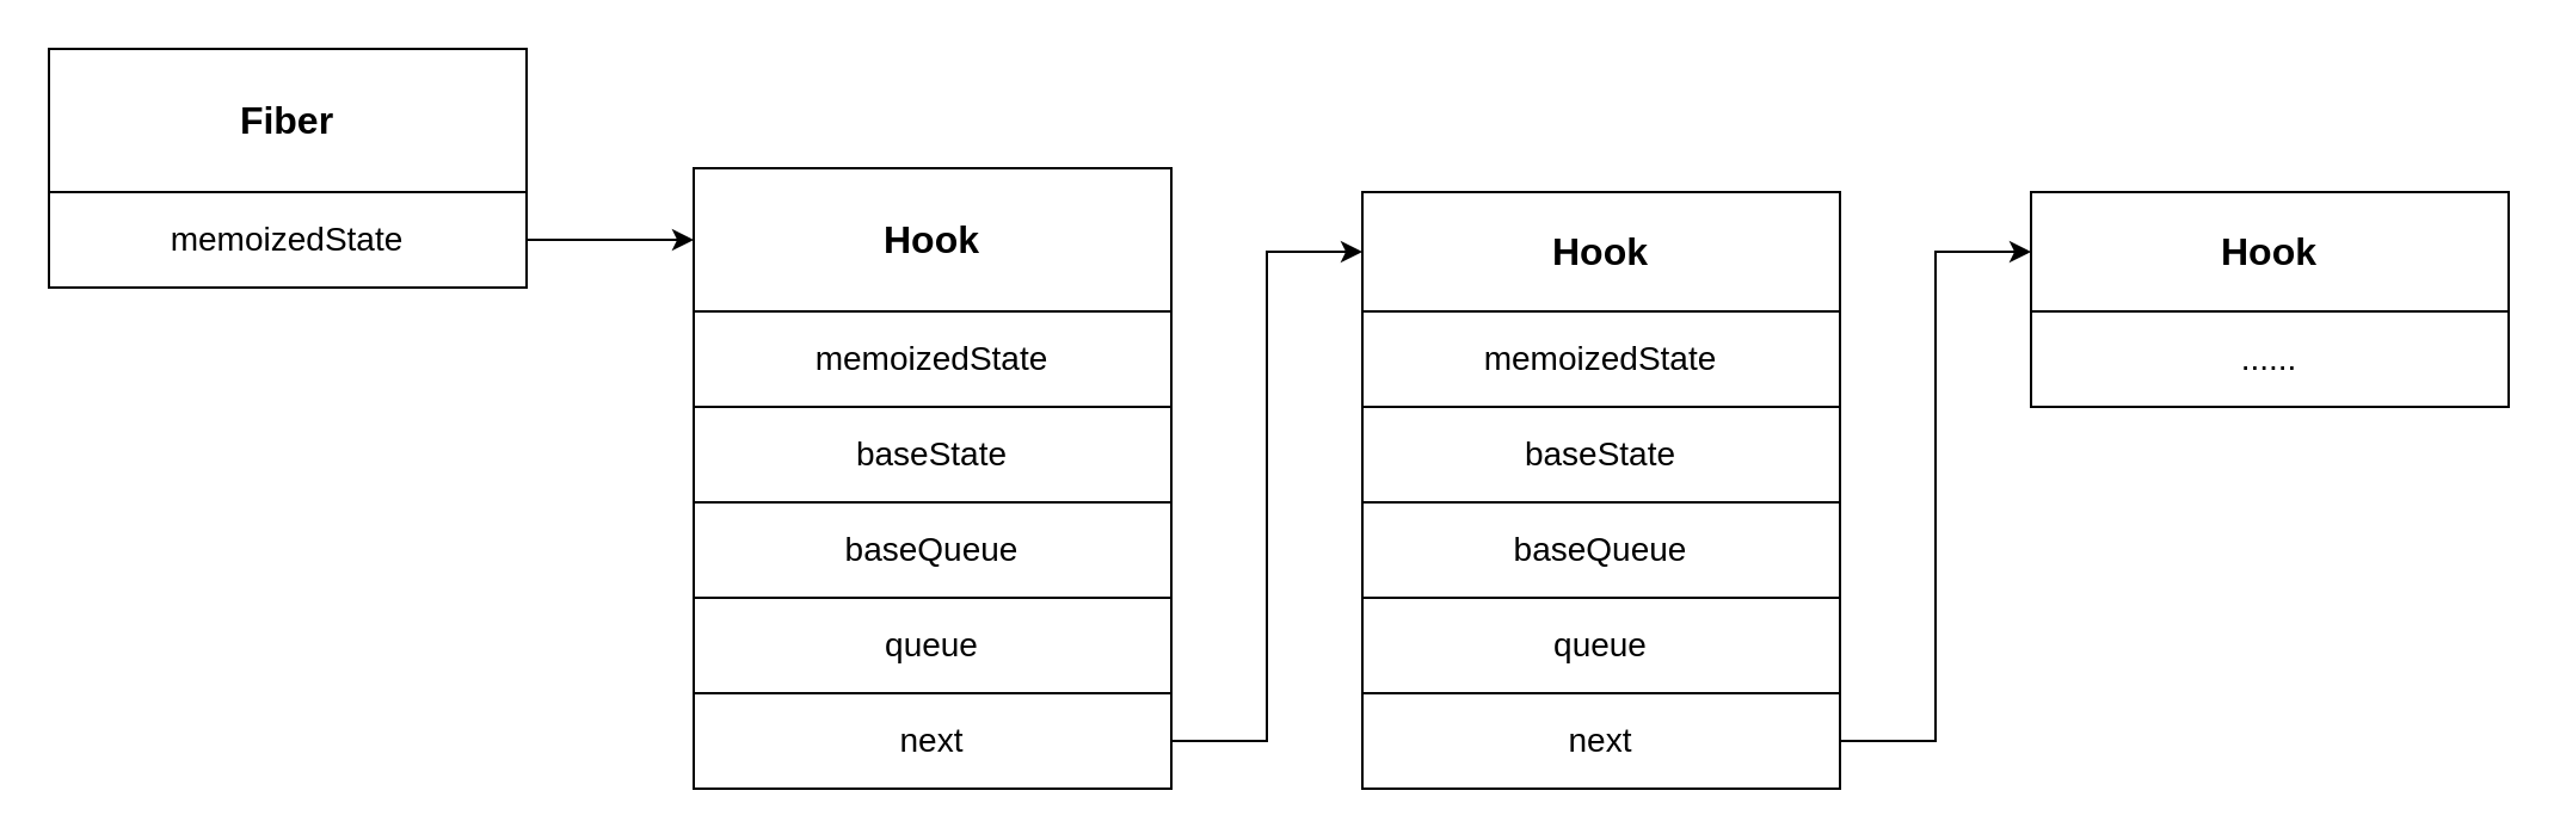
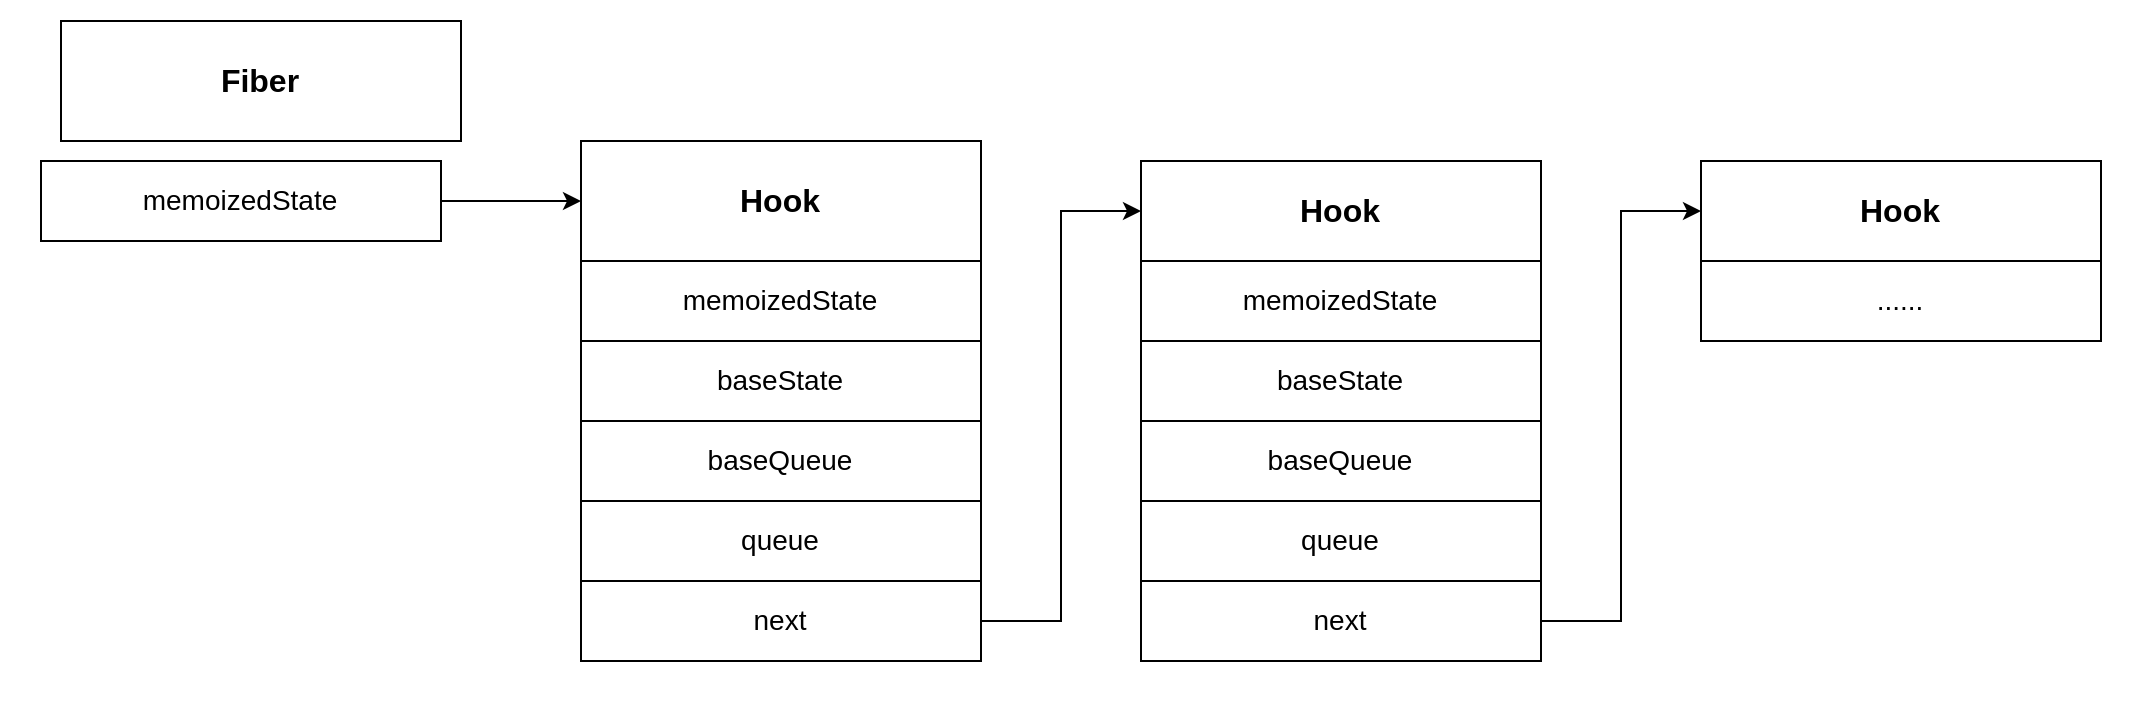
- <mxCell id="2" value="Fiber" style="rounded=0;whiteSpace=wrap;html=1;verticalAlign=middle;fontSize=16;fontStyle=1" vertex="1" parent="1"><mxGeometry x="20" y="20" width="200" height="60" as="geometry" /></mxCell>
+ <mxCell id="2" value="Fiber" style="rounded=0;whiteSpace=wrap;html=1;verticalAlign=middle;fontSize=16;fontStyle=1" vertex="1" parent="1"><mxGeometry x="30" y="10" width="200" height="60" as="geometry" /></mxCell>
